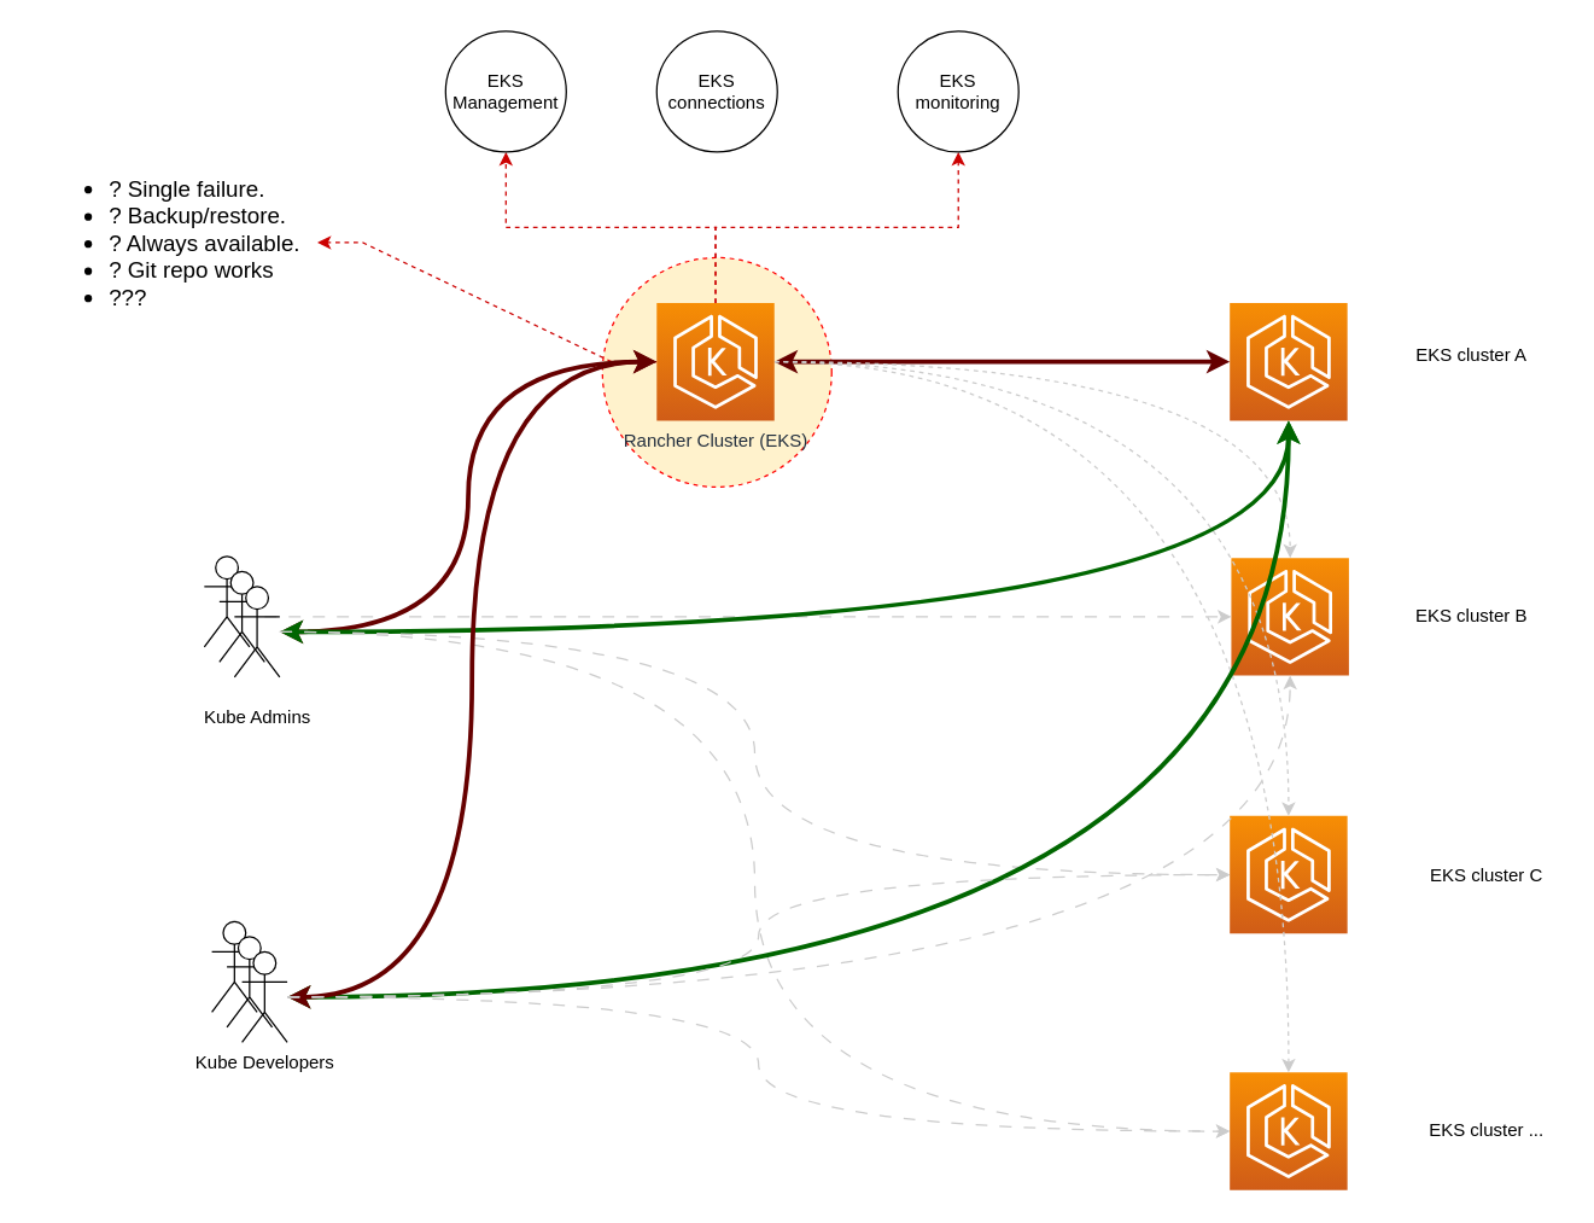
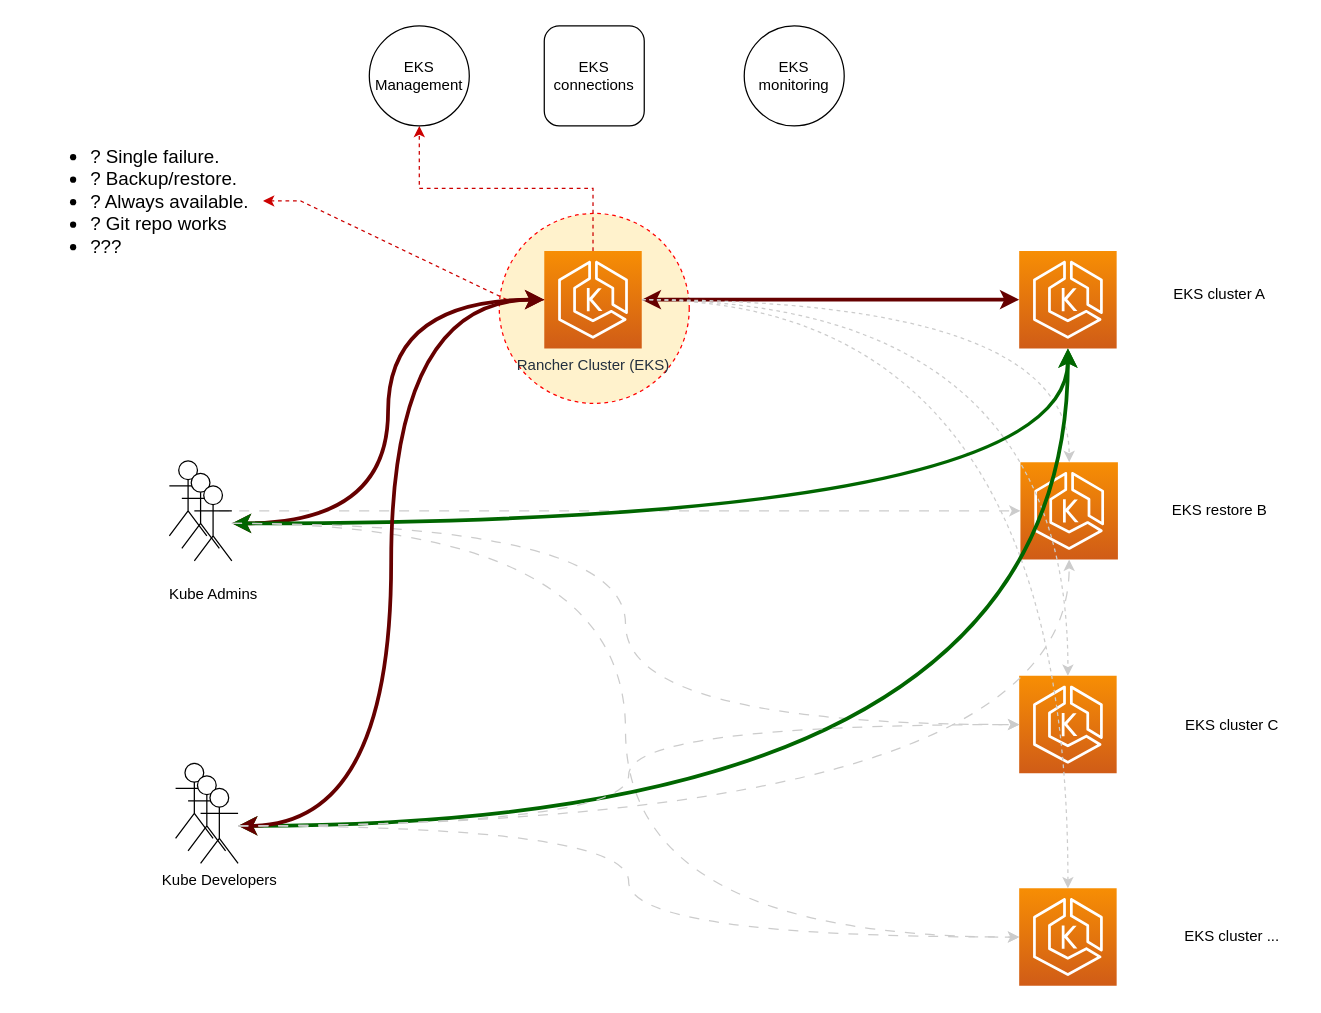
- <mxCell id="37" value="EKS connections" style="ellipse;whiteSpace=wrap;html=1;aspect=fixed;" vertex="1" parent="1"><mxGeometry x="435" y="20" width="80" height="80" as="geometry" /></mxCell>
+ <mxCell id="37" value="EKS connections" style="whiteSpace=wrap;html=1;aspect=fixed;rounded=1;" vertex="1" parent="1"><mxGeometry x="435" y="20" width="80" height="80" as="geometry" /></mxCell>
- <mxCell id="12" style="edgeStyle=orthogonalEdgeStyle;rounded=0;orthogonalLoop=1;jettySize=auto;html=1;entryX=0.5;entryY=1;entryDx=0;entryDy=0;dashed=1;strokeColor=#CC0000;strokeWidth=1;startArrow=none;startFill=0;" edge="1" parent="1" source="14" target="38"><mxGeometry relative="1" as="geometry"><Array as="points"><mxPoint x="474" y="150" /><mxPoint x="635" y="150" /></Array></mxGeometry></mxCell>
- <mxCell id="33" value="EKS cluster B" style="text;html=1;align=center;verticalAlign=middle;resizable=0;points=[];autosize=1;strokeColor=none;fillColor=none;" vertex="1" parent="1"><mxGeometry x="925" y="393" width="100" height="30" as="geometry" /></mxCell>
+ <mxCell id="33" value="EKS restore B" style="text;html=1;align=center;verticalAlign=middle;resizable=0;points=[];autosize=1;strokeColor=none;fillColor=none;" vertex="1" parent="1"><mxGeometry x="925" y="393" width="100" height="30" as="geometry" /></mxCell>
